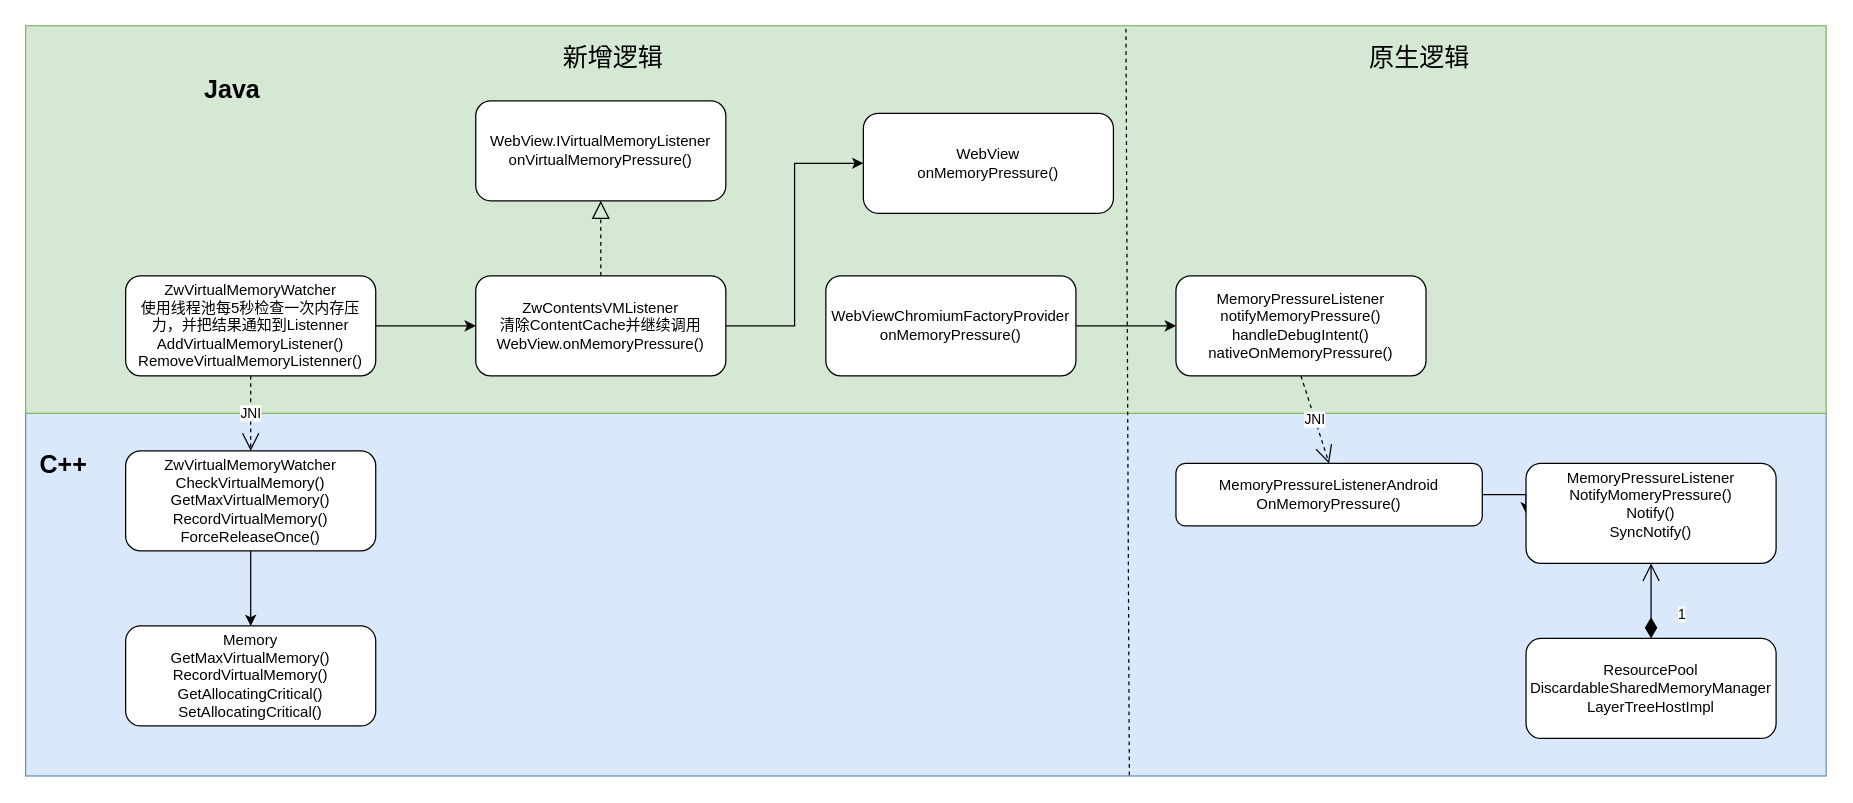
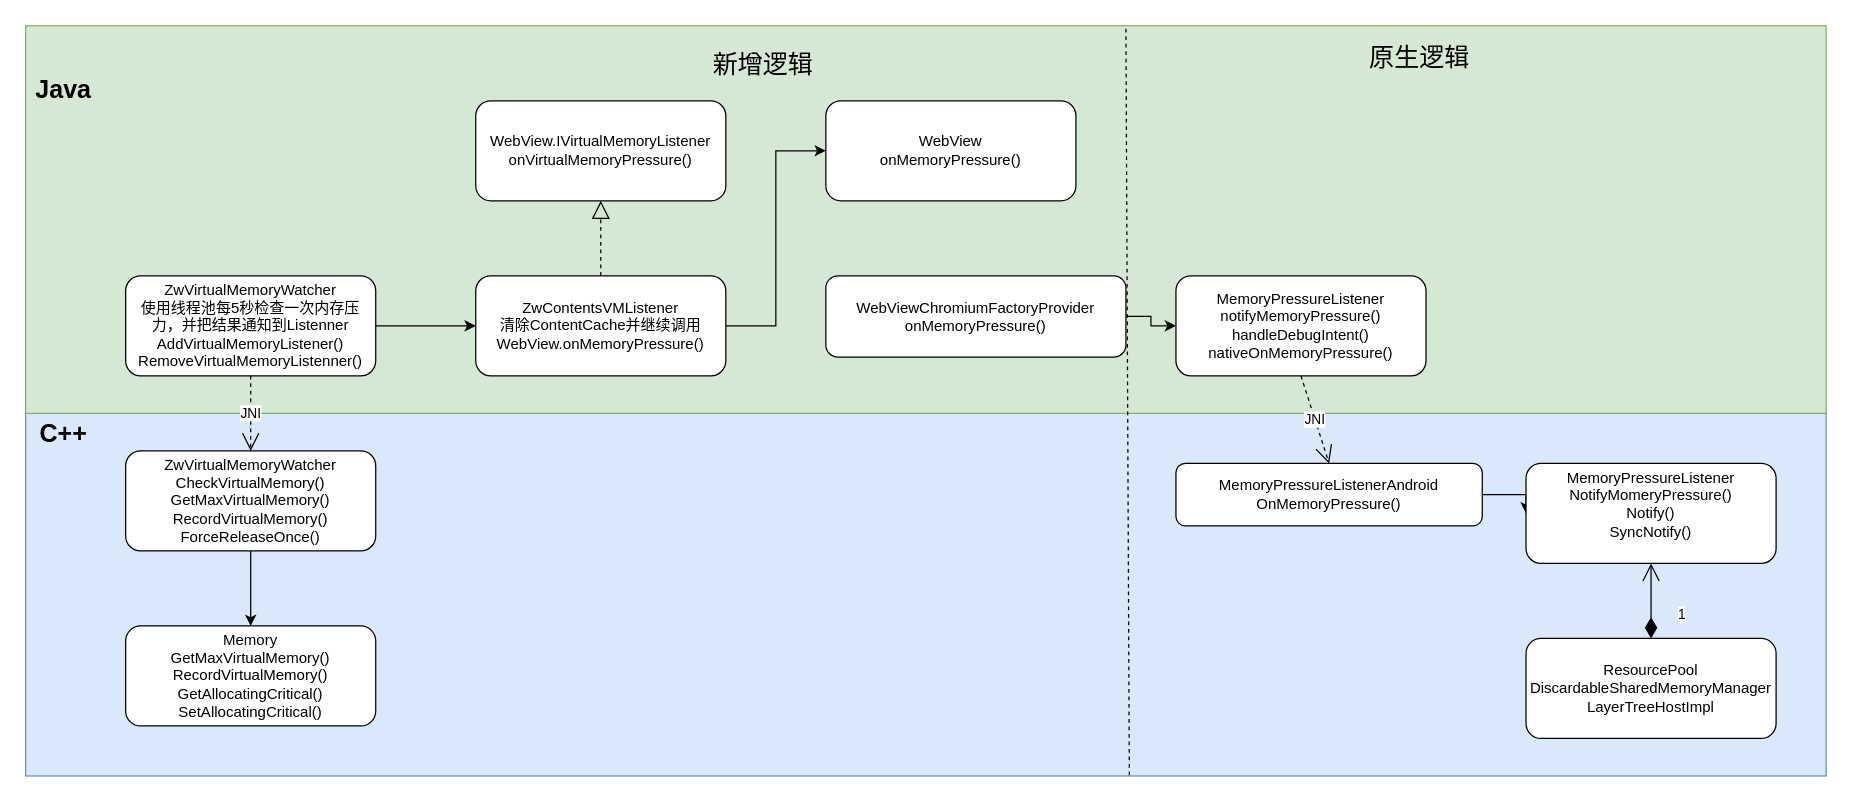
- <mxCell id="27" value="新增逻辑" style="text;html=1;strokeColor=none;fillColor=none;align=center;verticalAlign=middle;whiteSpace=wrap;rounded=0;fontSize=20;" parent="1" vertex="1"><mxGeometry x="440" y="35" width="100" height="20" as="geometry" /></mxCell>
+ <mxCell id="27" value="新增逻辑" style="text;html=1;strokeColor=none;fillColor=none;align=center;verticalAlign=middle;whiteSpace=wrap;rounded=0;fontSize=20;" parent="1" vertex="1"><mxGeometry x="560" y="40" width="100" height="20" as="geometry" /></mxCell>
- <mxCell id="24" value="Java" style="text;html=1;resizable=0;autosize=1;align=center;verticalAlign=middle;points=[];fillColor=none;strokeColor=none;rounded=0;fontStyle=1;fontSize=20;" parent="1" vertex="1"><mxGeometry x="155" y="55" width="60" height="30" as="geometry" /></mxCell>
+ <mxCell id="24" value="Java" style="text;html=1;resizable=0;autosize=1;align=center;verticalAlign=middle;points=[];fillColor=none;strokeColor=none;rounded=0;fontStyle=1;fontSize=20;" parent="1" vertex="1"><mxGeometry x="20" y="55" width="60" height="30" as="geometry" /></mxCell>
- <mxCell id="7" value="WebView&lt;br&gt;onMemoryPressure()" style="rounded=1;whiteSpace=wrap;html=1;" parent="1" vertex="1"><mxGeometry x="690" y="90" width="200" height="80" as="geometry" /></mxCell>
+ <mxCell id="7" value="WebView&lt;br&gt;onMemoryPressure()" style="rounded=1;whiteSpace=wrap;html=1;" parent="1" vertex="1"><mxGeometry x="660" y="80" width="200" height="80" as="geometry" /></mxCell>
- <mxCell id="9" value="WebViewChromiumFactoryProvider&lt;br&gt;onMemoryPressure()" style="rounded=1;whiteSpace=wrap;html=1;" parent="1" vertex="1"><mxGeometry x="660" y="220" width="200" height="80" as="geometry" /></mxCell>
+ <mxCell id="9" value="WebViewChromiumFactoryProvider&lt;br&gt;onMemoryPressure()" style="rounded=1;whiteSpace=wrap;html=1;" parent="1" vertex="1"><mxGeometry x="660" y="220" width="240" height="65" as="geometry" /></mxCell>
- <mxCell id="25" value="C++" style="text;html=1;resizable=0;autosize=1;align=center;verticalAlign=middle;points=[];fillColor=none;strokeColor=none;rounded=0;fontStyle=1;fontSize=20;" parent="1" vertex="1"><mxGeometry x="25" y="355" width="50" height="30" as="geometry" /></mxCell>
+ <mxCell id="25" value="C++" style="text;html=1;resizable=0;autosize=1;align=center;verticalAlign=middle;points=[];fillColor=none;strokeColor=none;rounded=0;fontStyle=1;fontSize=20;" parent="1" vertex="1"><mxGeometry x="25" y="330" width="50" height="30" as="geometry" /></mxCell>
